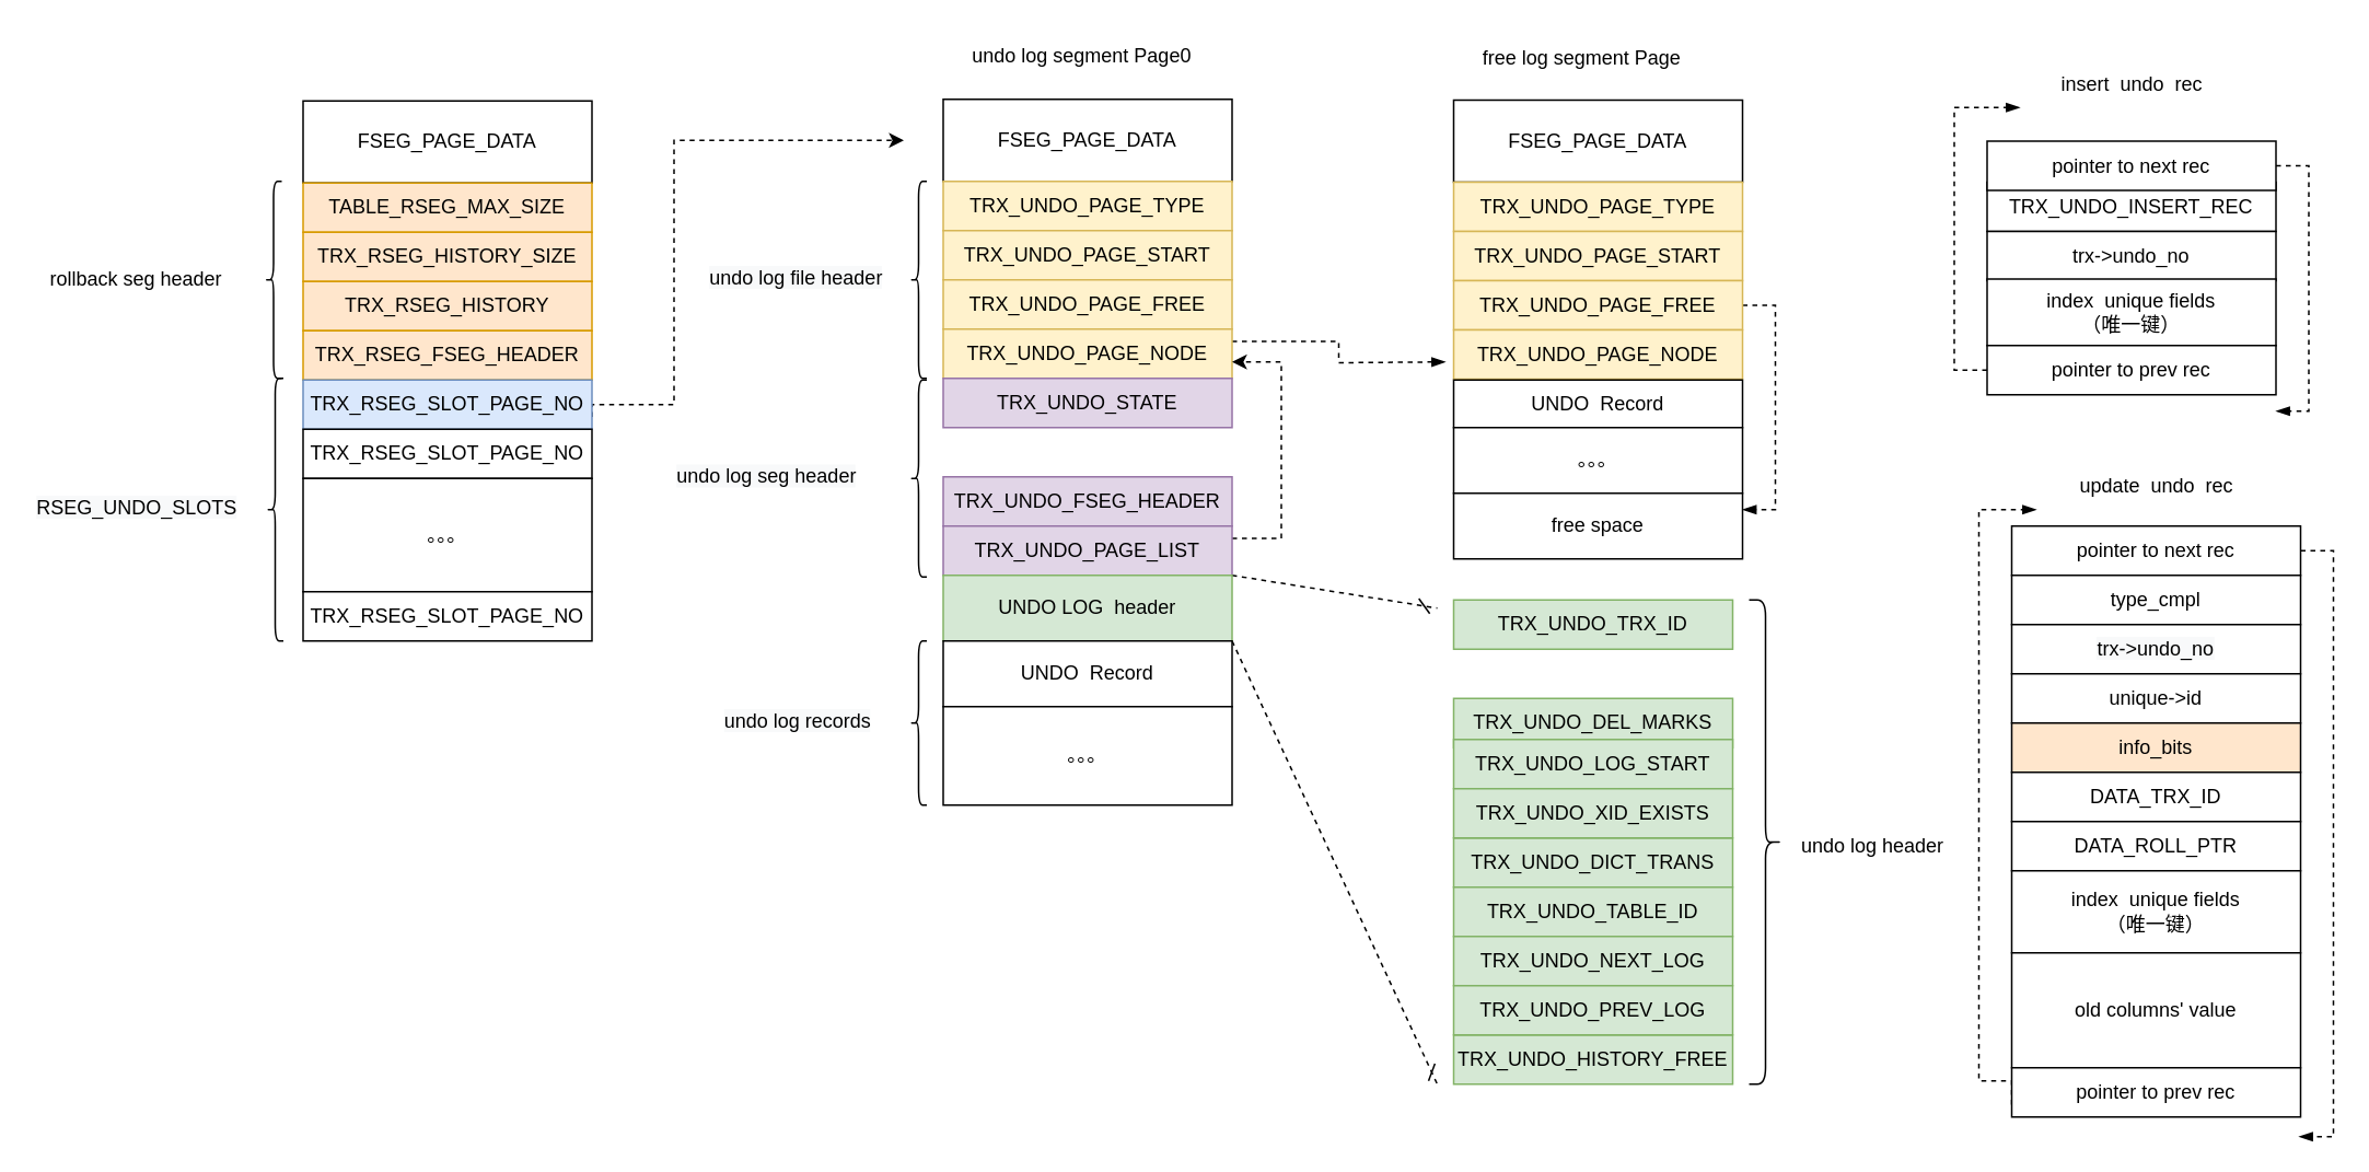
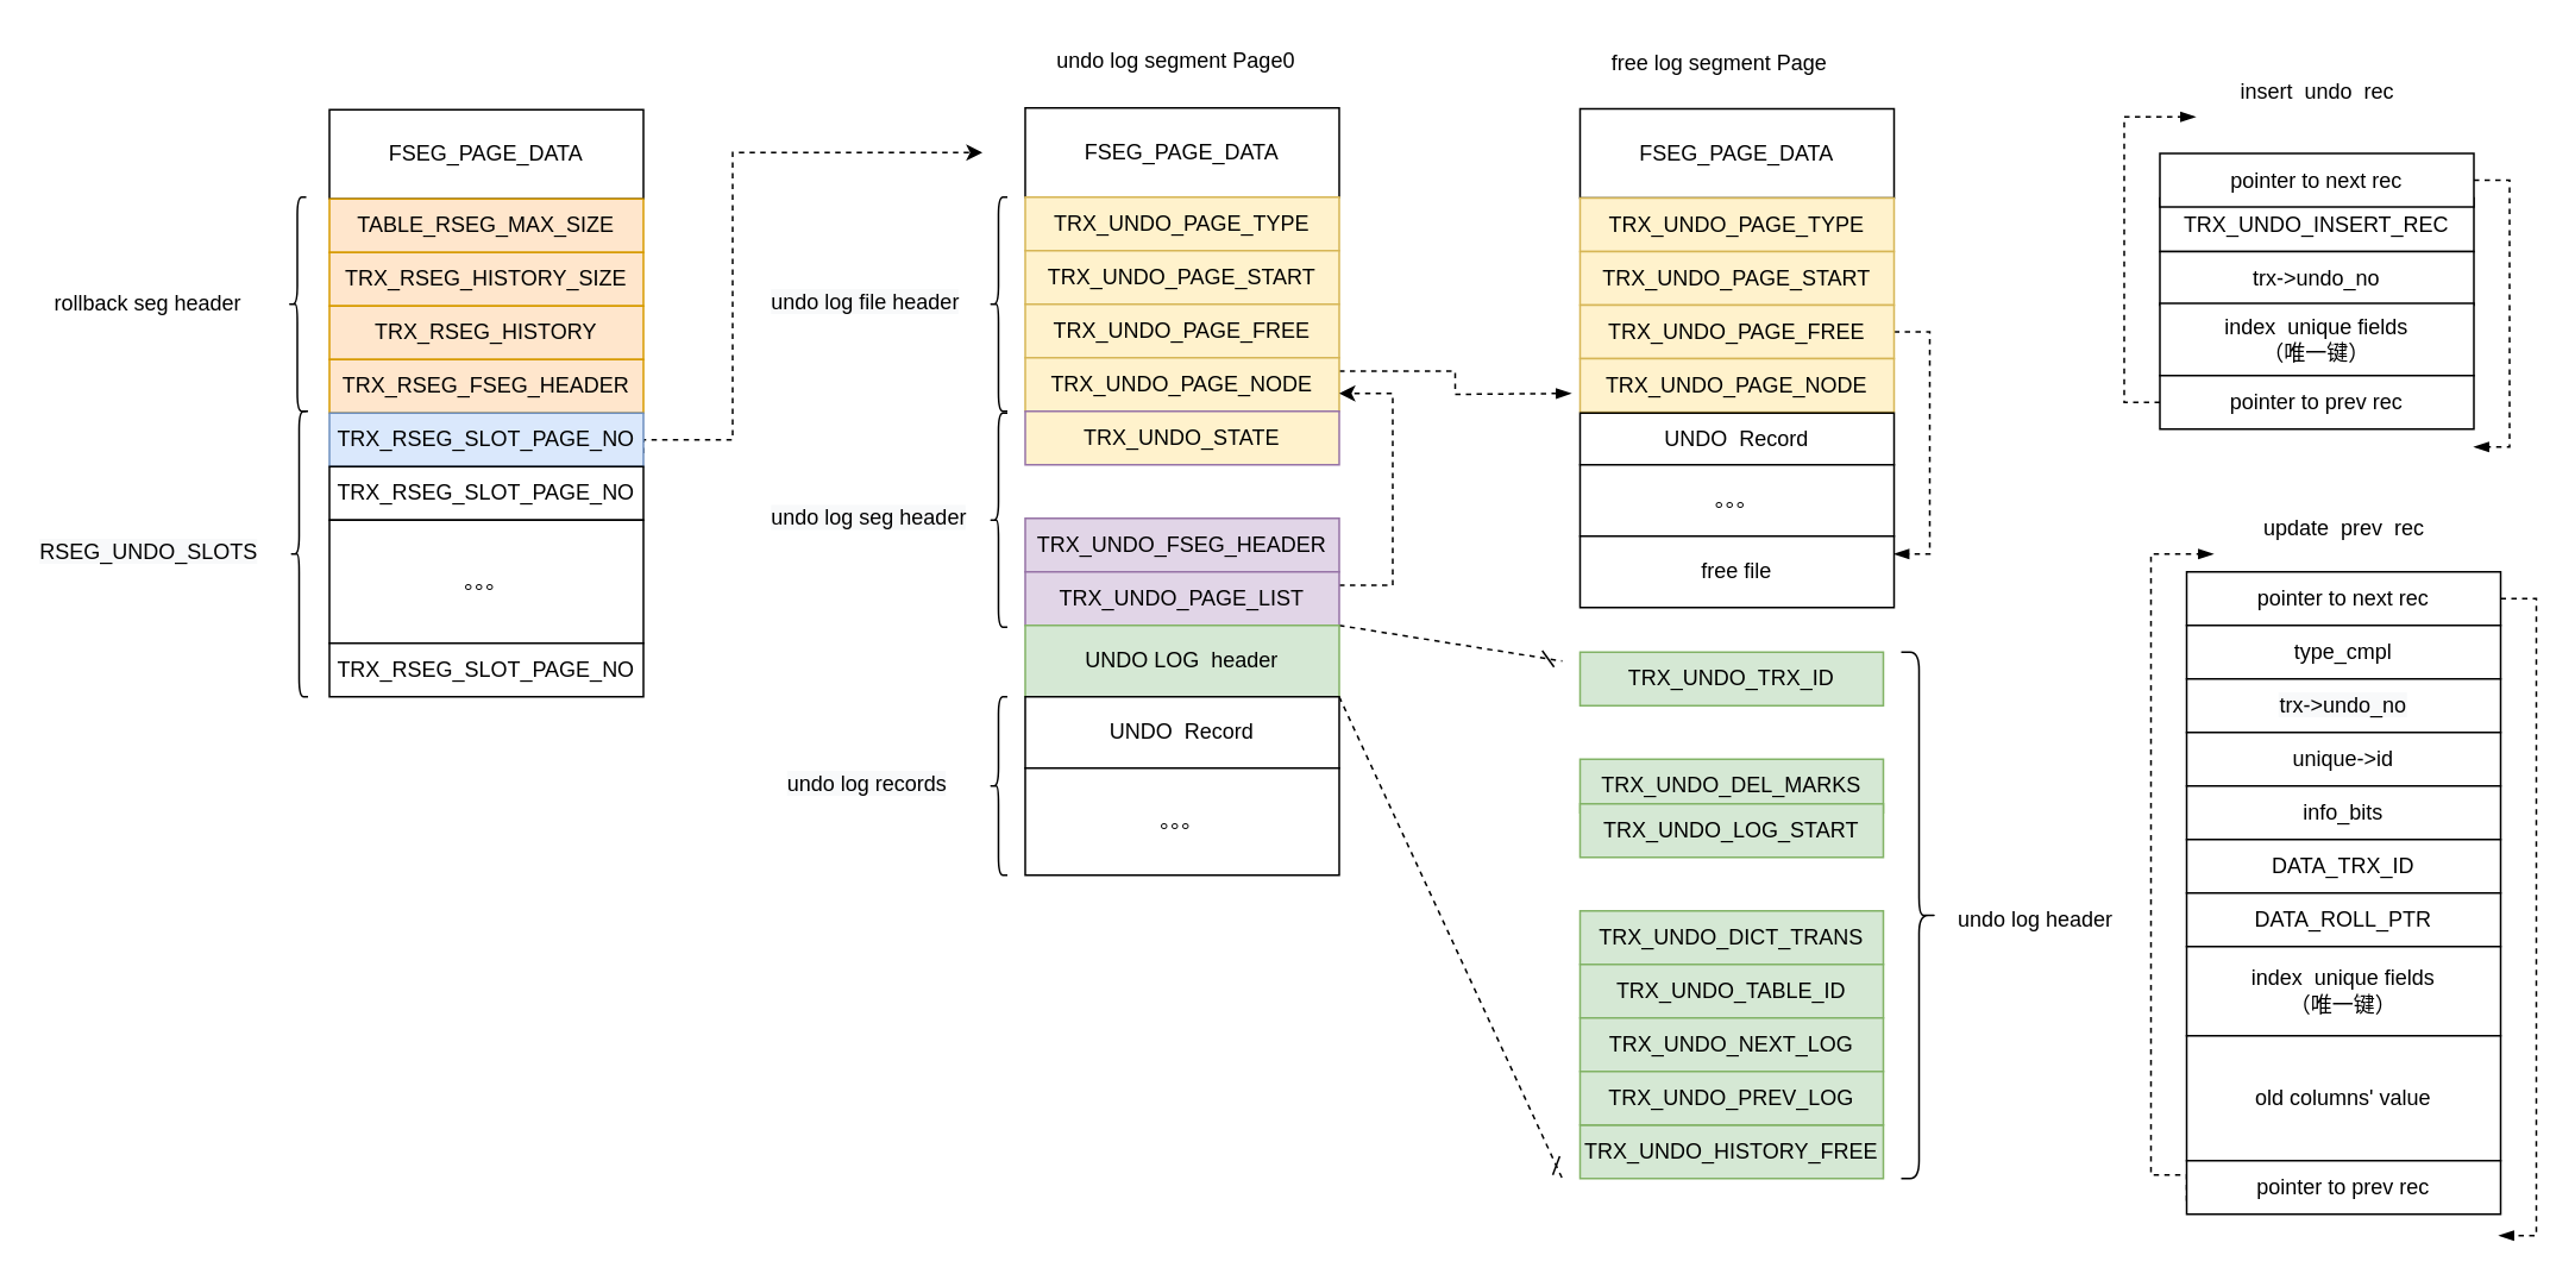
- <mxCell id="25" value="TRX_UNDO_STATE" style="rounded=0;whiteSpace=wrap;html=1;fillColor=#e1d5e7;strokeColor=#9673a6;" vertex="1" parent="1"><mxGeometry x="574" y="230" width="176" height="30" as="geometry" /></mxCell>
+ <mxCell id="25" value="TRX_UNDO_STATE" style="rounded=0;whiteSpace=wrap;html=1;fillColor=#fff2cc;strokeColor=#9673a6;" vertex="1" parent="1"><mxGeometry x="574" y="230" width="176" height="30" as="geometry" /></mxCell>
- <mxCell id="30" value="&lt;span style=&quot;color: rgb(0 , 0 , 0) ; font-family: &amp;#34;helvetica&amp;#34; ; font-size: 12px ; font-style: normal ; font-weight: 400 ; letter-spacing: normal ; text-align: left ; text-indent: 0px ; text-transform: none ; word-spacing: 0px ; background-color: rgb(248 , 249 , 250) ; float: none ; display: inline&quot;&gt;undo log seg header&lt;/span&gt;" style="text;whiteSpace=wrap;html=1;" vertex="1" parent="1"><mxGeometry x="410" y="276" width="115" height="30" as="geometry" /></mxCell>
+ <mxCell id="30" value="&lt;span style=&quot;color: rgb(0 , 0 , 0) ; font-family: &amp;#34;helvetica&amp;#34; ; font-size: 12px ; font-style: normal ; font-weight: 400 ; letter-spacing: normal ; text-align: left ; text-indent: 0px ; text-transform: none ; word-spacing: 0px ; background-color: rgb(248 , 249 , 250) ; float: none ; display: inline&quot;&gt;undo log seg header&lt;/span&gt;" style="text;whiteSpace=wrap;html=1;" vertex="1" parent="1"><mxGeometry x="430" y="276" width="115" height="30" as="geometry" /></mxCell>
- <mxCell id="78" value="update&amp;nbsp; undo&amp;nbsp; rec" style="text;html=1;align=center;verticalAlign=middle;resizable=0;points=[];autosize=1;" vertex="1" parent="1"><mxGeometry x="1258" y="286" width="110" height="20" as="geometry" /></mxCell>
+ <mxCell id="78" value="update&amp;nbsp; prev&amp;nbsp; rec" style="text;html=1;align=center;verticalAlign=middle;resizable=0;points=[];autosize=1;" vertex="1" parent="1"><mxGeometry x="1258" y="286" width="110" height="20" as="geometry" /></mxCell>
- <mxCell id="79" value="free space" style="rounded=0;whiteSpace=wrap;html=1;" vertex="1" parent="1"><mxGeometry x="885" y="300" width="176" height="40" as="geometry" /></mxCell>
+ <mxCell id="79" value="free file" style="rounded=0;whiteSpace=wrap;html=1;" vertex="1" parent="1"><mxGeometry x="885" y="300" width="176" height="40" as="geometry" /></mxCell>
- <mxCell id="71" value="info_bits" style="rounded=0;whiteSpace=wrap;html=1;fillColor=#ffe6cc;" vertex="1" parent="1"><mxGeometry x="1225" y="440" width="176" height="30" as="geometry" /></mxCell>
+ <mxCell id="71" value="info_bits" style="rounded=0;whiteSpace=wrap;html=1;" vertex="1" parent="1"><mxGeometry x="1225" y="440" width="176" height="30" as="geometry" /></mxCell>
- <mxCell id="54" value="TRX_UNDO_XID_EXISTS" style="rounded=0;whiteSpace=wrap;html=1;fillColor=#d5e8d4;strokeColor=#82b366;" vertex="1" parent="1"><mxGeometry x="885" y="480.01" width="170" height="30" as="geometry" /></mxCell>
